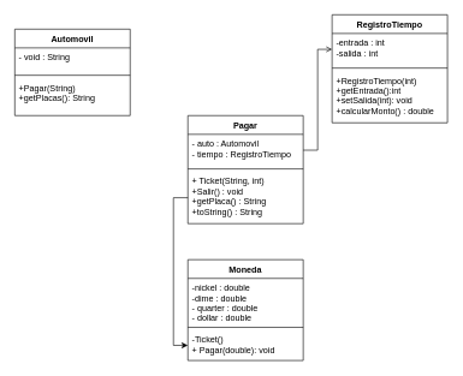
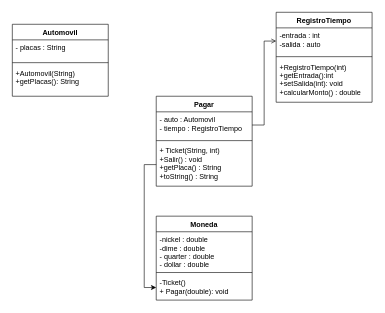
- <mxCell id="11" value="-entrada : int&#10;-salida : int" style="text;strokeColor=none;fillColor=none;align=left;verticalAlign=top;spacingLeft=4;spacingRight=4;overflow=hidden;rotatable=0;points=[[0,0.5],[1,0.5]];portConstraint=eastwest;" vertex="1" parent="10"><mxGeometry y="26" width="160" height="44" as="geometry" /></mxCell>
+ <mxCell id="11" value="-entrada : int&#10;-salida : auto" style="text;strokeColor=none;fillColor=none;align=left;verticalAlign=top;spacingLeft=4;spacingRight=4;overflow=hidden;rotatable=0;points=[[0,0.5],[1,0.5]];portConstraint=eastwest;" vertex="1" parent="10"><mxGeometry y="26" width="160" height="44" as="geometry" /></mxCell>
- <mxCell id="7" value="- void : String" style="text;strokeColor=none;fillColor=none;align=left;verticalAlign=top;spacingLeft=4;spacingRight=4;overflow=hidden;rotatable=0;points=[[0,0.5],[1,0.5]];portConstraint=eastwest;" vertex="1" parent="6"><mxGeometry y="26" width="160" height="34" as="geometry" /></mxCell>
+ <mxCell id="7" value="- placas : String" style="text;strokeColor=none;fillColor=none;align=left;verticalAlign=top;spacingLeft=4;spacingRight=4;overflow=hidden;rotatable=0;points=[[0,0.5],[1,0.5]];portConstraint=eastwest;" vertex="1" parent="6"><mxGeometry y="26" width="160" height="34" as="geometry" /></mxCell>
- <mxCell id="9" value="+Pagar(String)&#10;+getPlacas(): String" style="text;strokeColor=none;fillColor=none;align=left;verticalAlign=top;spacingLeft=4;spacingRight=4;overflow=hidden;rotatable=0;points=[[0,0.5],[1,0.5]];portConstraint=eastwest;" vertex="1" parent="6"><mxGeometry y="68" width="160" height="52" as="geometry" /></mxCell>
+ <mxCell id="9" value="+Automovil(String)&#10;+getPlacas(): String" style="text;strokeColor=none;fillColor=none;align=left;verticalAlign=top;spacingLeft=4;spacingRight=4;overflow=hidden;rotatable=0;points=[[0,0.5],[1,0.5]];portConstraint=eastwest;" vertex="1" parent="6"><mxGeometry y="68" width="160" height="52" as="geometry" /></mxCell>
